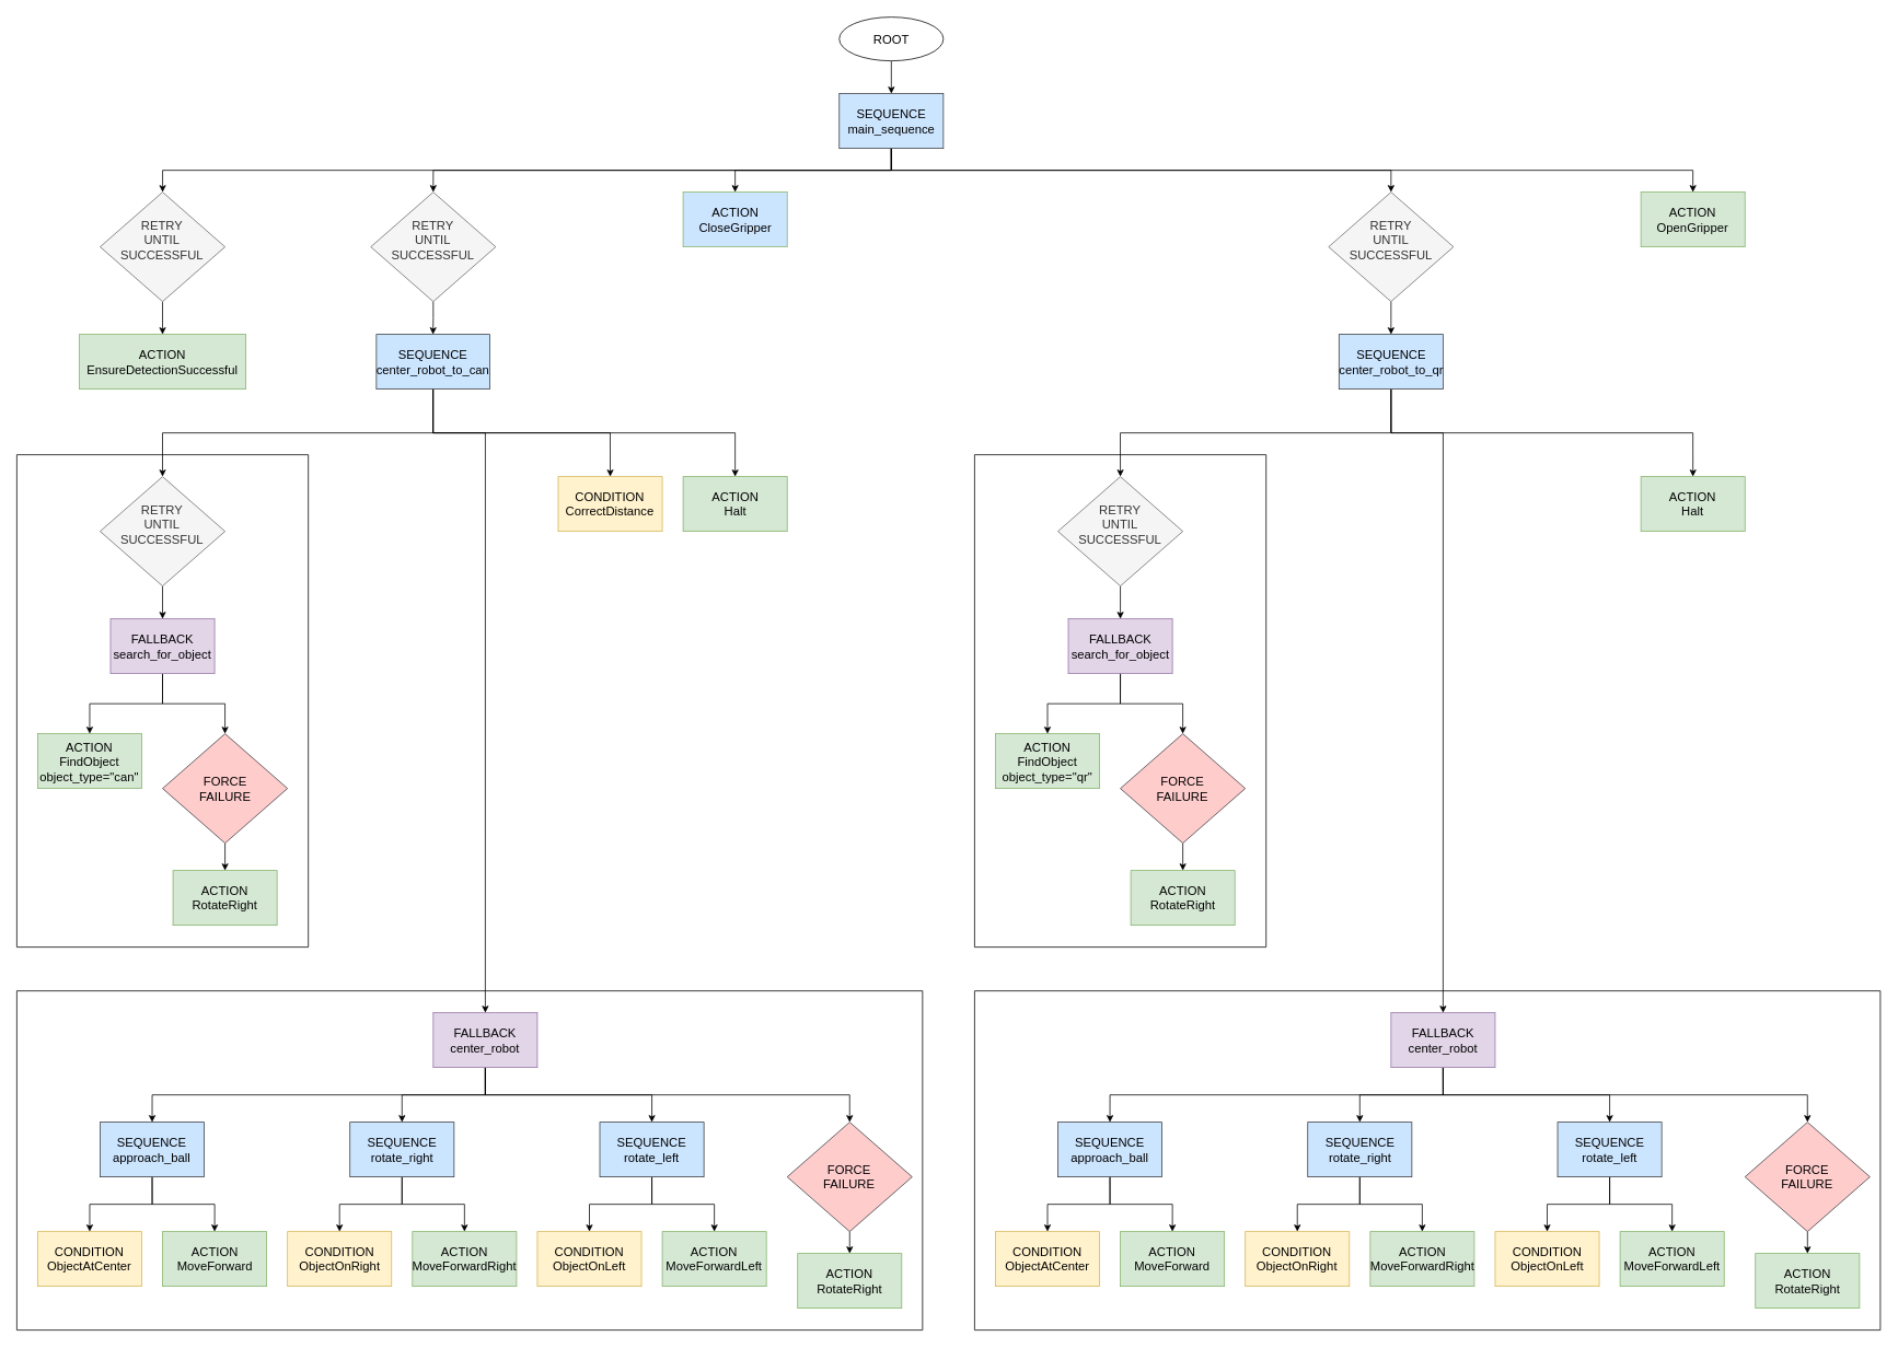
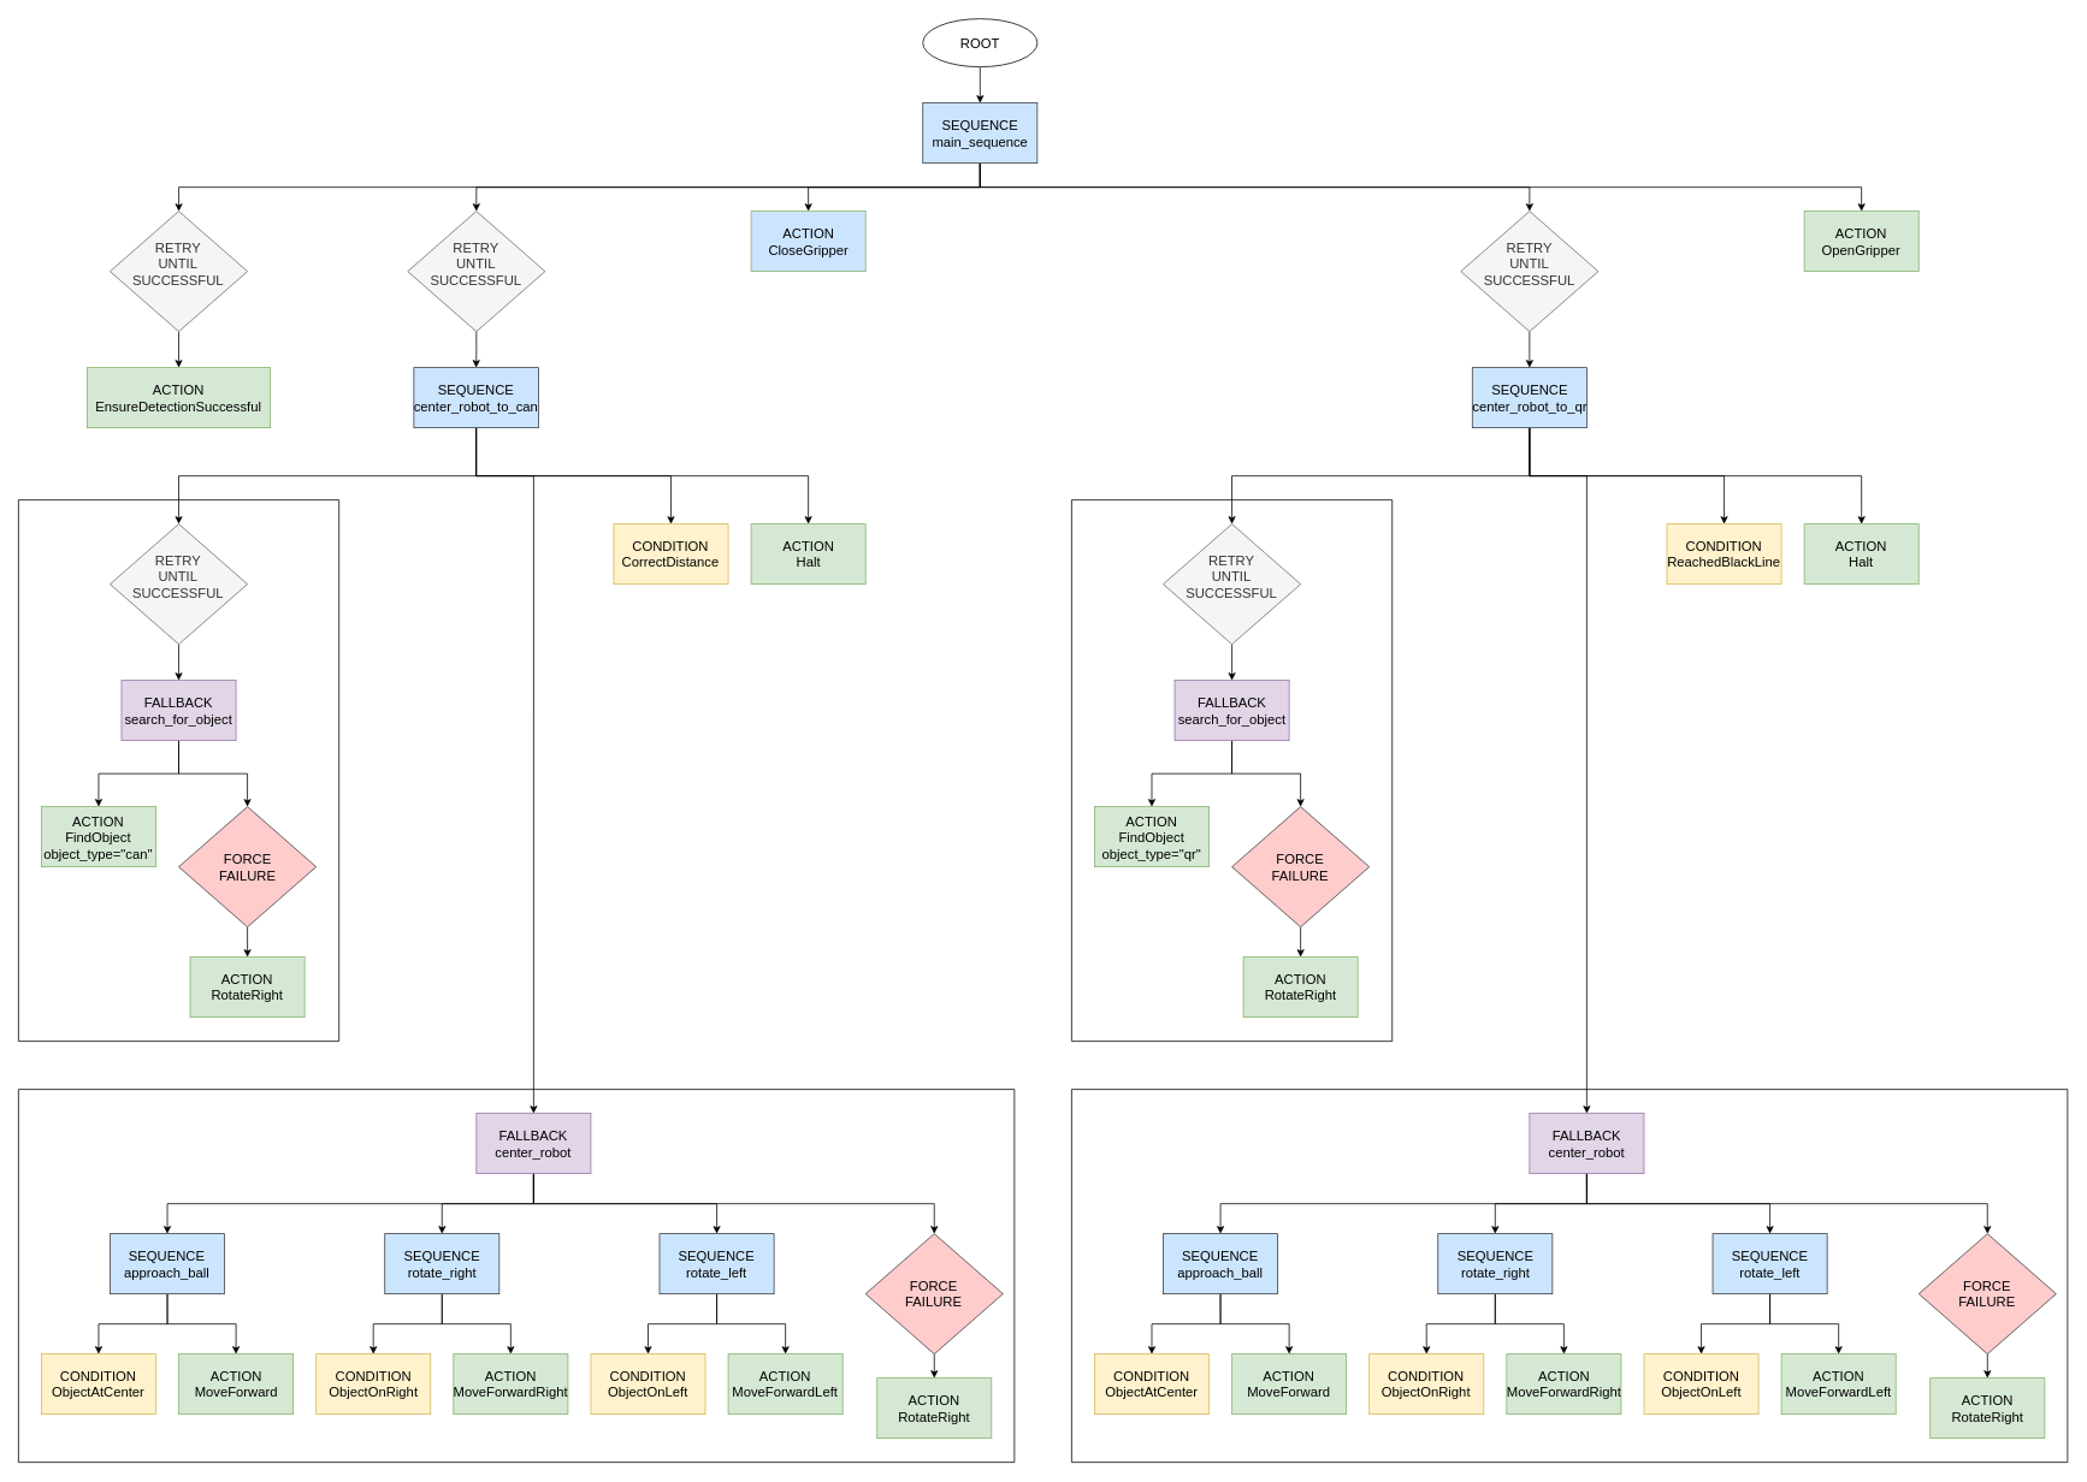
+ <mxCell id="29" style="edgeStyle=orthogonalEdgeStyle;rounded=0;orthogonalLoop=1;jettySize=auto;html=1;exitX=0.5;exitY=1;exitDx=0;exitDy=0;entryX=0.5;entryY=0;entryDx=0;entryDy=0;fontSize=15;" edge="1" parent="1" source="31" target="34"><mxGeometry relative="1" as="geometry" /></mxCell>
+ <mxCell id="34" value="&lt;div style=&quot;font-size: 15px;&quot;&gt;CONDITION&lt;/div&gt;&lt;div style=&quot;font-size: 15px;&quot;&gt;ReachedBlackLine&lt;br style=&quot;font-size: 15px;&quot;&gt;&lt;/div&gt;" style="rounded=0;whiteSpace=wrap;html=1;fontSize=15;container=0;fillColor=#fff2cc;strokeColor=#d6b656;" vertex="1" parent="1"><mxGeometry x="1846.145" y="580" width="126.816" height="66.667" as="geometry" /></mxCell>
